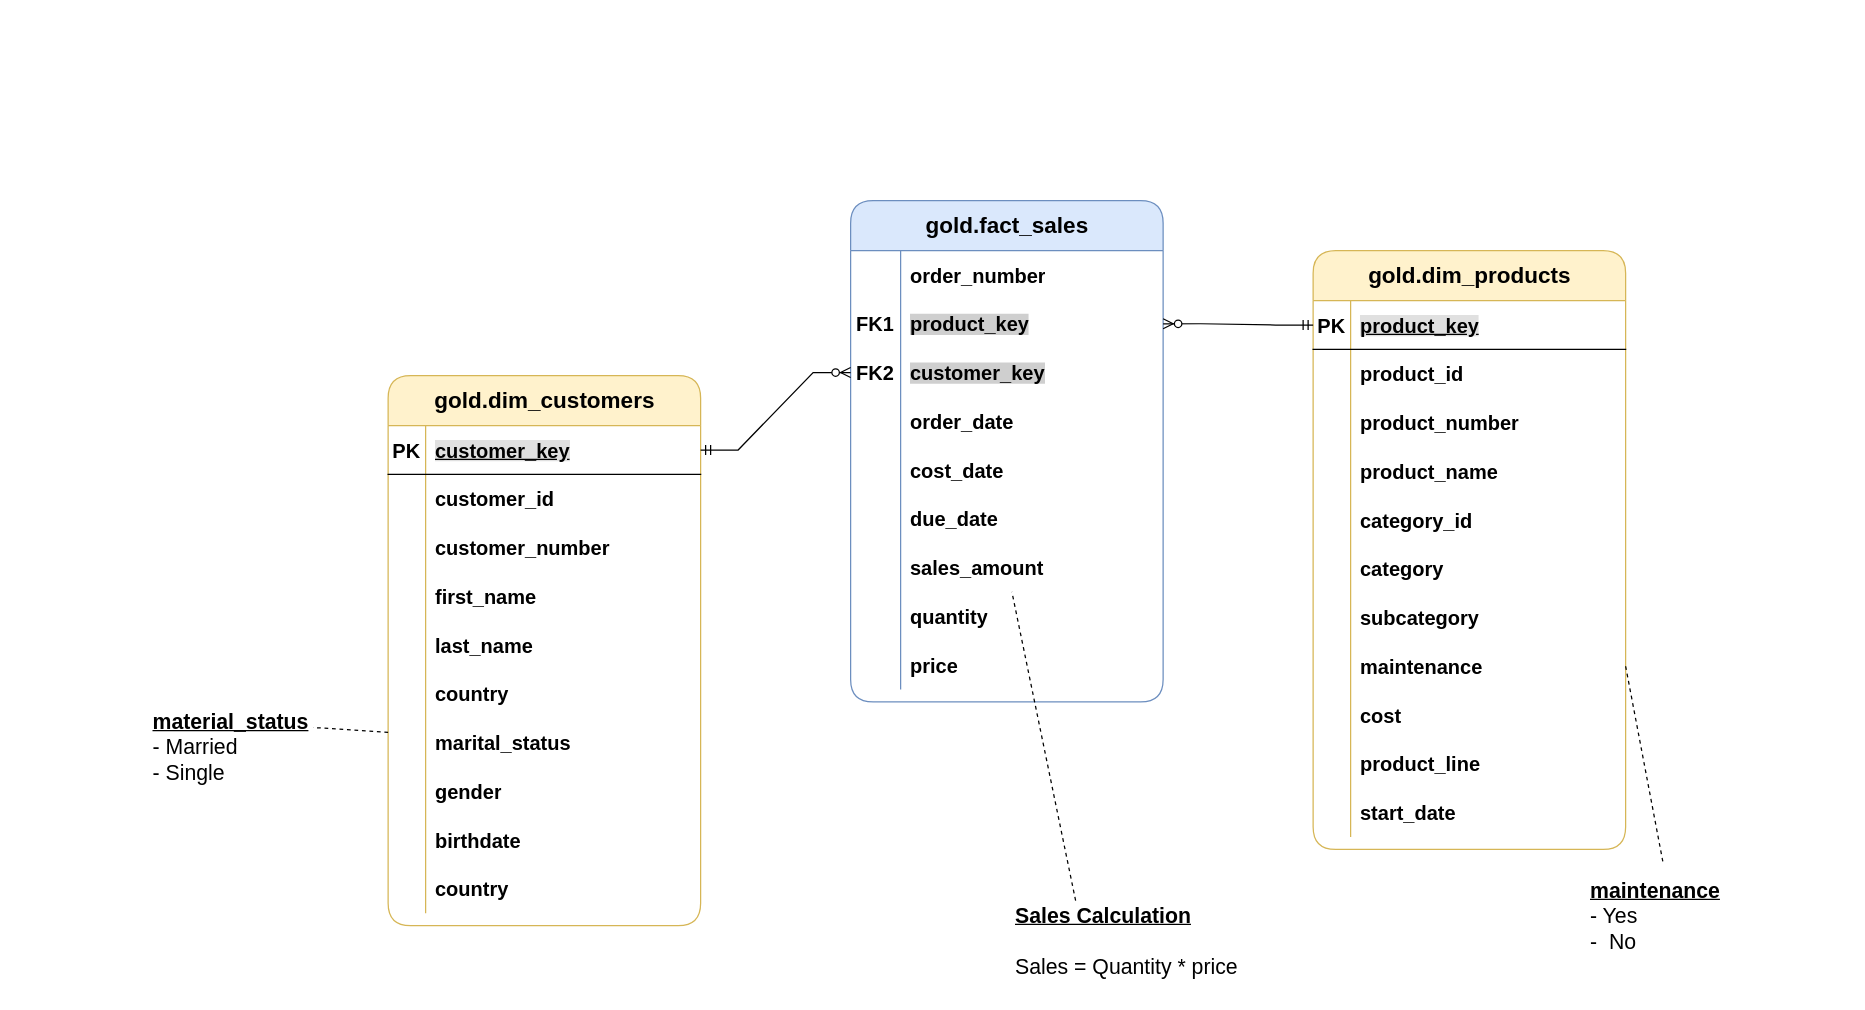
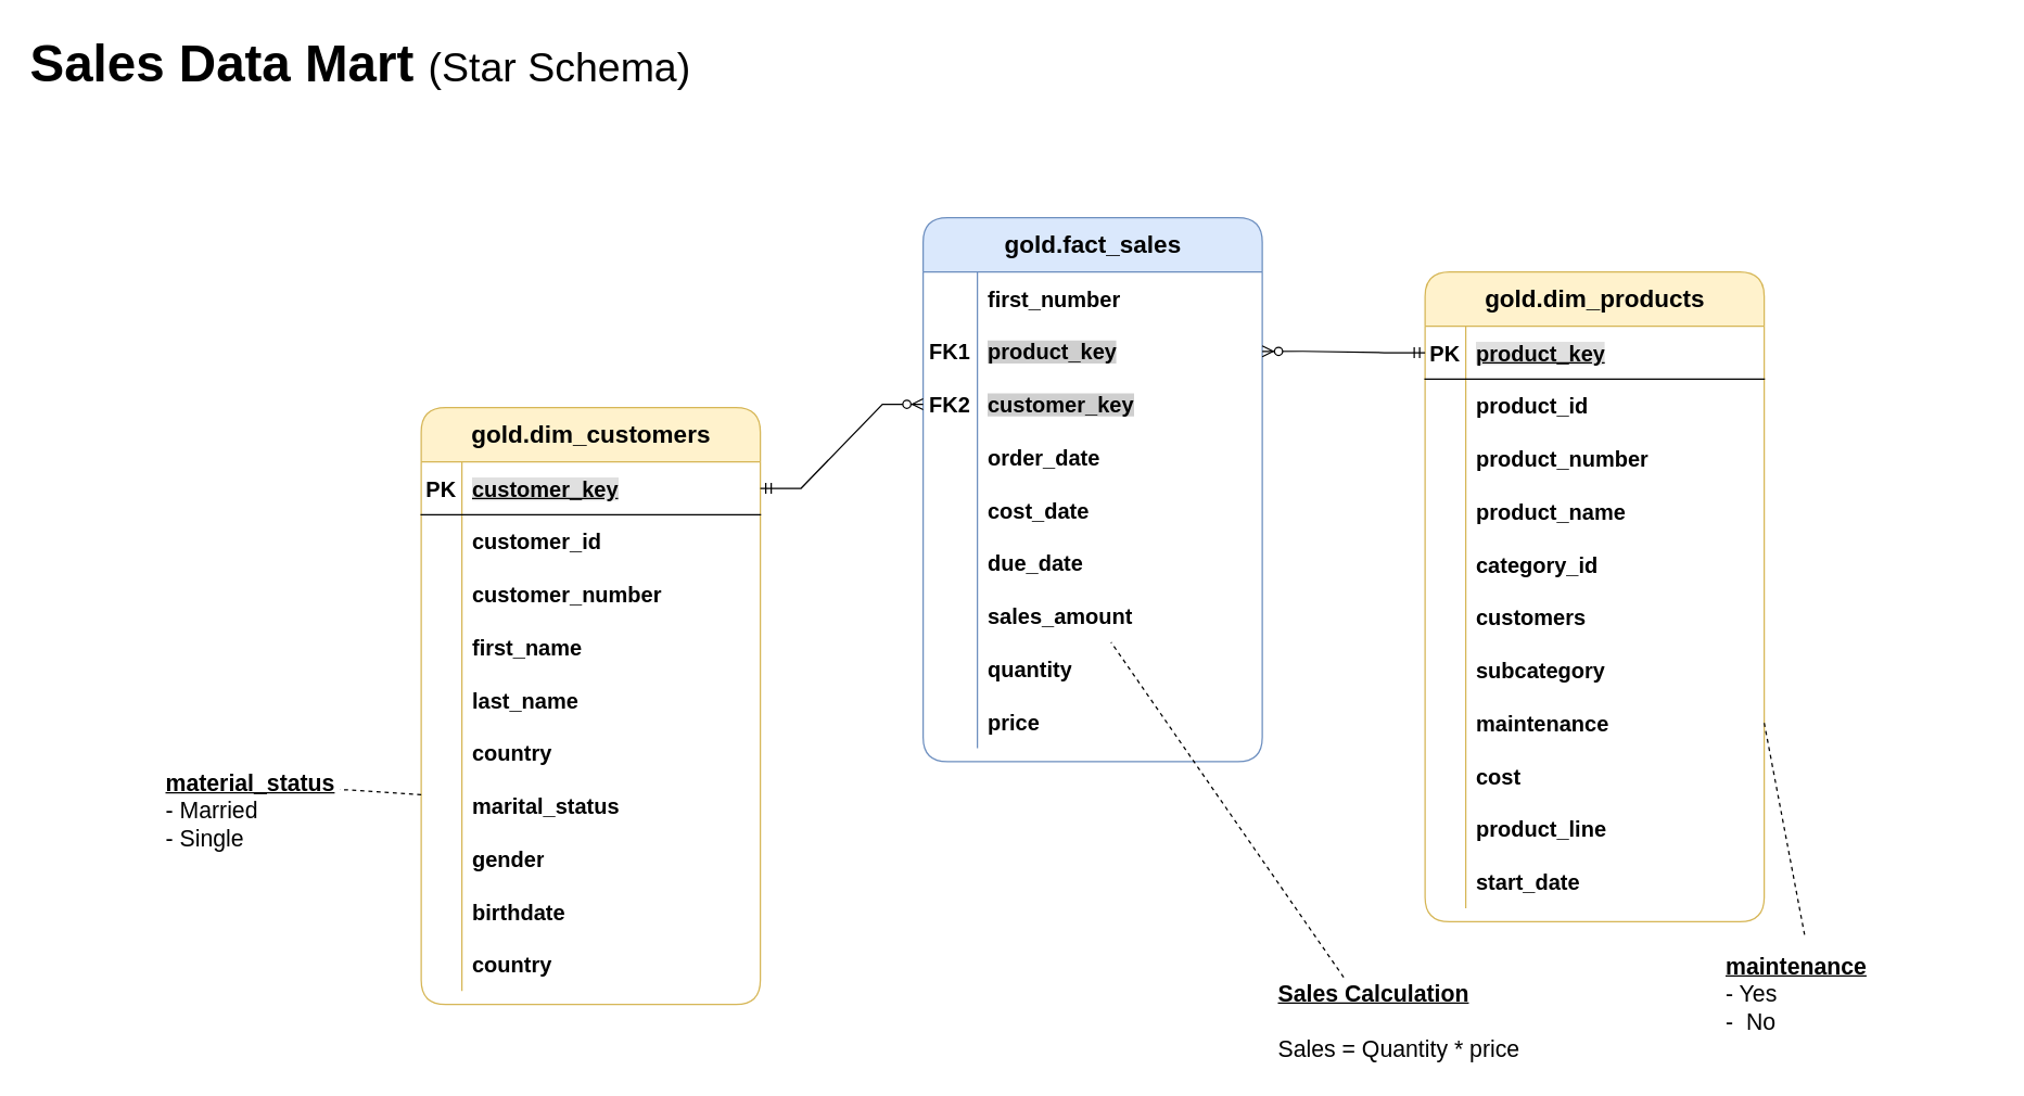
+ <mxCell id="2" value="&lt;font style=&quot;&quot;&gt;&lt;b style=&quot;font-size: 38px;&quot;&gt;Sales Data Mart &lt;/b&gt;&lt;font style=&quot;font-size: 30px;&quot;&gt;(Star Schema)&lt;/font&gt;&lt;br style=&quot;font-size: 38px;&quot;&gt;&lt;/font&gt;" style="text;html=1;strokeColor=none;fillColor=none;align=left;verticalAlign=middle;whiteSpace=wrap;rounded=1;fontSize=38;fontFamily=Helvetica;" parent="1" vertex="1"><mxGeometry x="20" y="20" width="610" height="54" as="geometry" /></mxCell>
- <mxCell id="71" value="order_number" style="shape=partialRectangle;connectable=0;fillColor=none;top=0;left=0;bottom=0;right=0;align=left;spacingLeft=6;overflow=hidden;whiteSpace=wrap;html=1;rounded=1;fontStyle=1;fontSize=16;" parent="69" vertex="1"><mxGeometry x="40" width="210" height="39" as="geometry"><mxRectangle width="210" height="39" as="alternateBounds" /></mxGeometry></mxCell>
+ <mxCell id="71" value="first_number" style="shape=partialRectangle;connectable=0;fillColor=none;top=0;left=0;bottom=0;right=0;align=left;spacingLeft=6;overflow=hidden;whiteSpace=wrap;html=1;rounded=1;fontStyle=1;fontSize=16;" parent="69" vertex="1"><mxGeometry x="40" width="210" height="39" as="geometry"><mxRectangle width="210" height="39" as="alternateBounds" /></mxGeometry></mxCell>
- <mxCell id="52" value="category" style="shape=partialRectangle;connectable=0;fillColor=none;top=0;left=0;bottom=0;right=0;align=left;spacingLeft=6;overflow=hidden;whiteSpace=wrap;html=1;rounded=1;fontStyle=1;fontSize=16;" parent="50" vertex="1"><mxGeometry x="30" width="220" height="39" as="geometry"><mxRectangle width="220" height="39" as="alternateBounds" /></mxGeometry></mxCell>
+ <mxCell id="52" value="customers" style="shape=partialRectangle;connectable=0;fillColor=none;top=0;left=0;bottom=0;right=0;align=left;spacingLeft=6;overflow=hidden;whiteSpace=wrap;html=1;rounded=1;fontStyle=1;fontSize=16;" parent="50" vertex="1"><mxGeometry x="30" width="220" height="39" as="geometry"><mxRectangle width="220" height="39" as="alternateBounds" /></mxGeometry></mxCell>
- <mxCell id="101" value="&lt;u&gt;&lt;b style=&quot;font-size: 17px;&quot;&gt;Sales Calculation&lt;br&gt;&lt;/b&gt;&lt;br style=&quot;font-size: 17px;&quot;&gt;&lt;/u&gt;&lt;div style=&quot;font-size: 17px;&quot;&gt;Sales = Quantity * price&lt;br&gt;&lt;/div&gt;" style="text;html=1;strokeColor=none;fillColor=none;align=left;verticalAlign=middle;whiteSpace=wrap;rounded=0;fontSize=17;" parent="1" vertex="1"><mxGeometry x="810" y="720" width="200" height="66" as="geometry" /></mxCell>
+ <mxCell id="101" value="&lt;u&gt;&lt;b style=&quot;font-size: 17px;&quot;&gt;Sales Calculation&lt;br&gt;&lt;/b&gt;&lt;br style=&quot;font-size: 17px;&quot;&gt;&lt;/u&gt;&lt;div style=&quot;font-size: 17px;&quot;&gt;Sales = Quantity * price&lt;br&gt;&lt;/div&gt;" style="text;html=1;strokeColor=none;fillColor=none;align=left;verticalAlign=middle;whiteSpace=wrap;rounded=0;fontSize=17;" parent="1" vertex="1"><mxGeometry x="940" y="720" width="200" height="66" as="geometry" /></mxCell>
